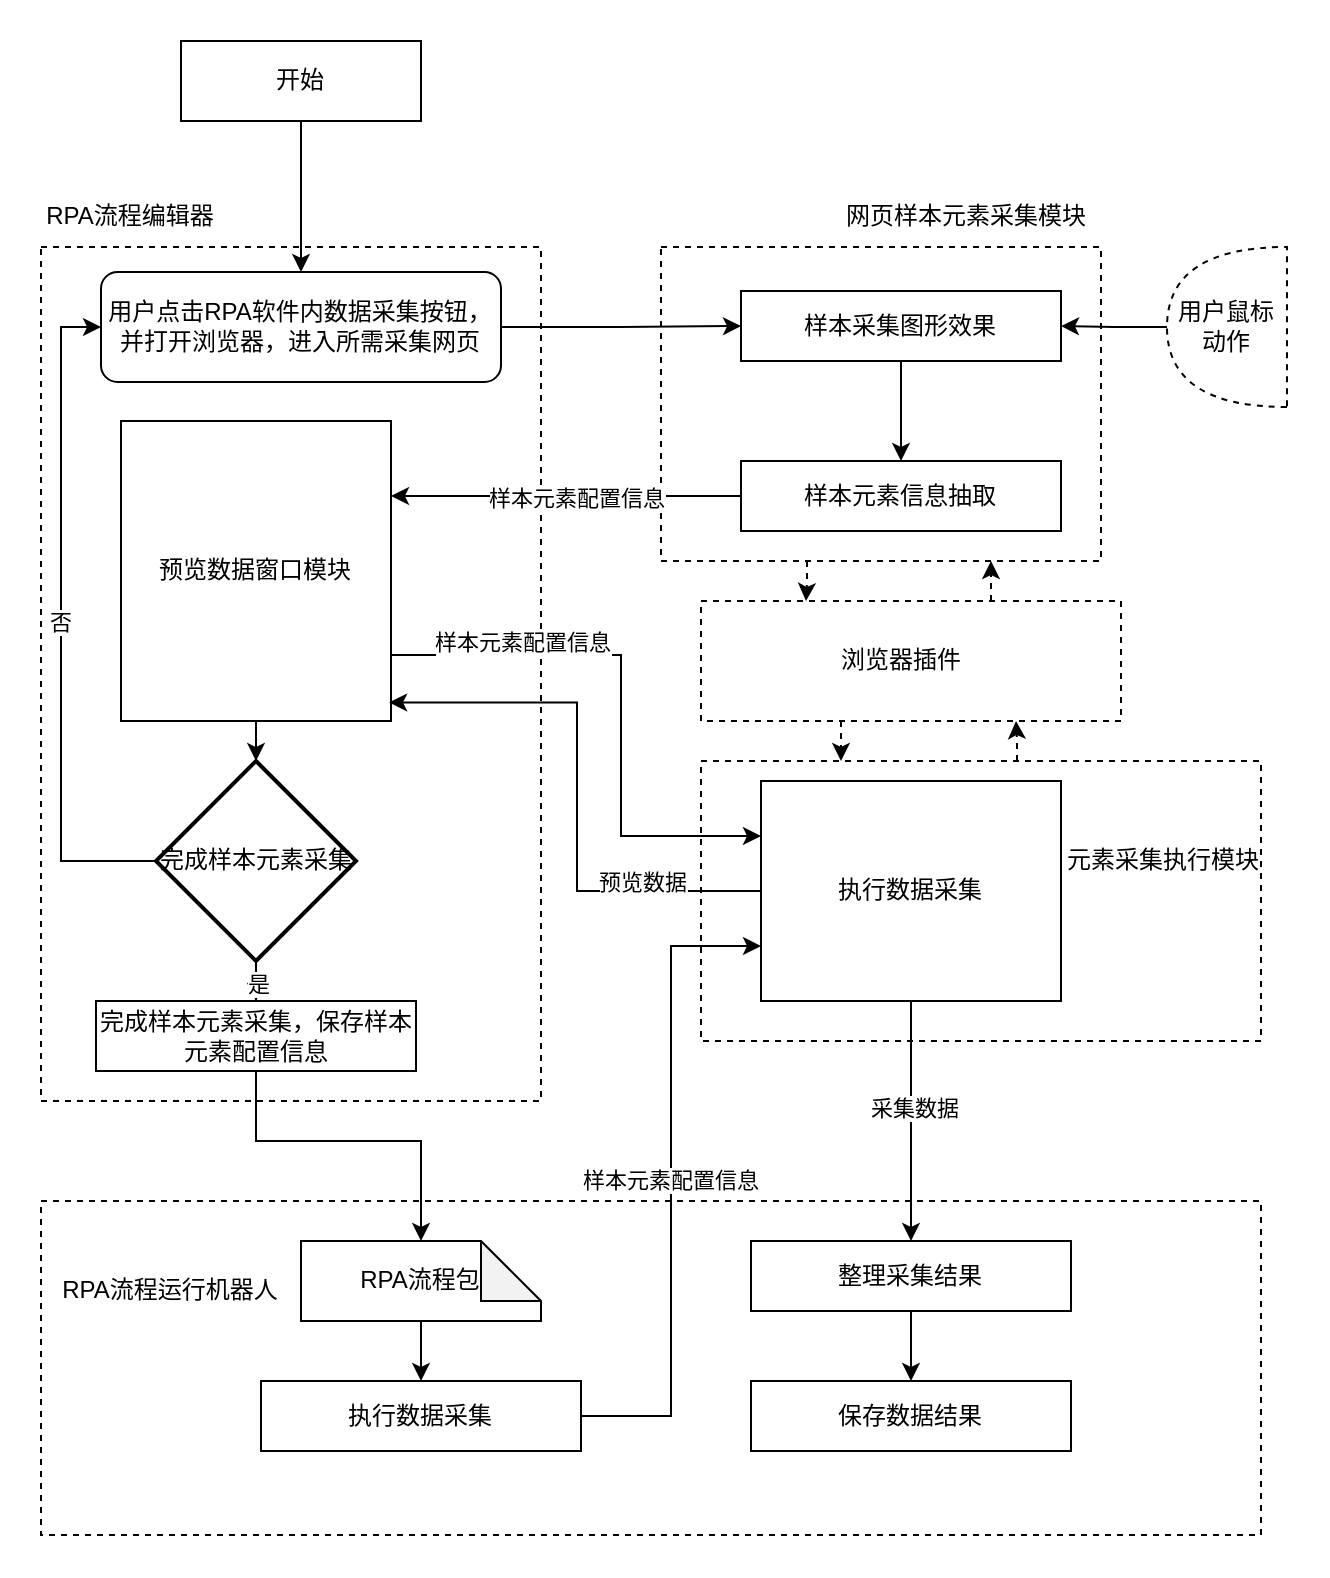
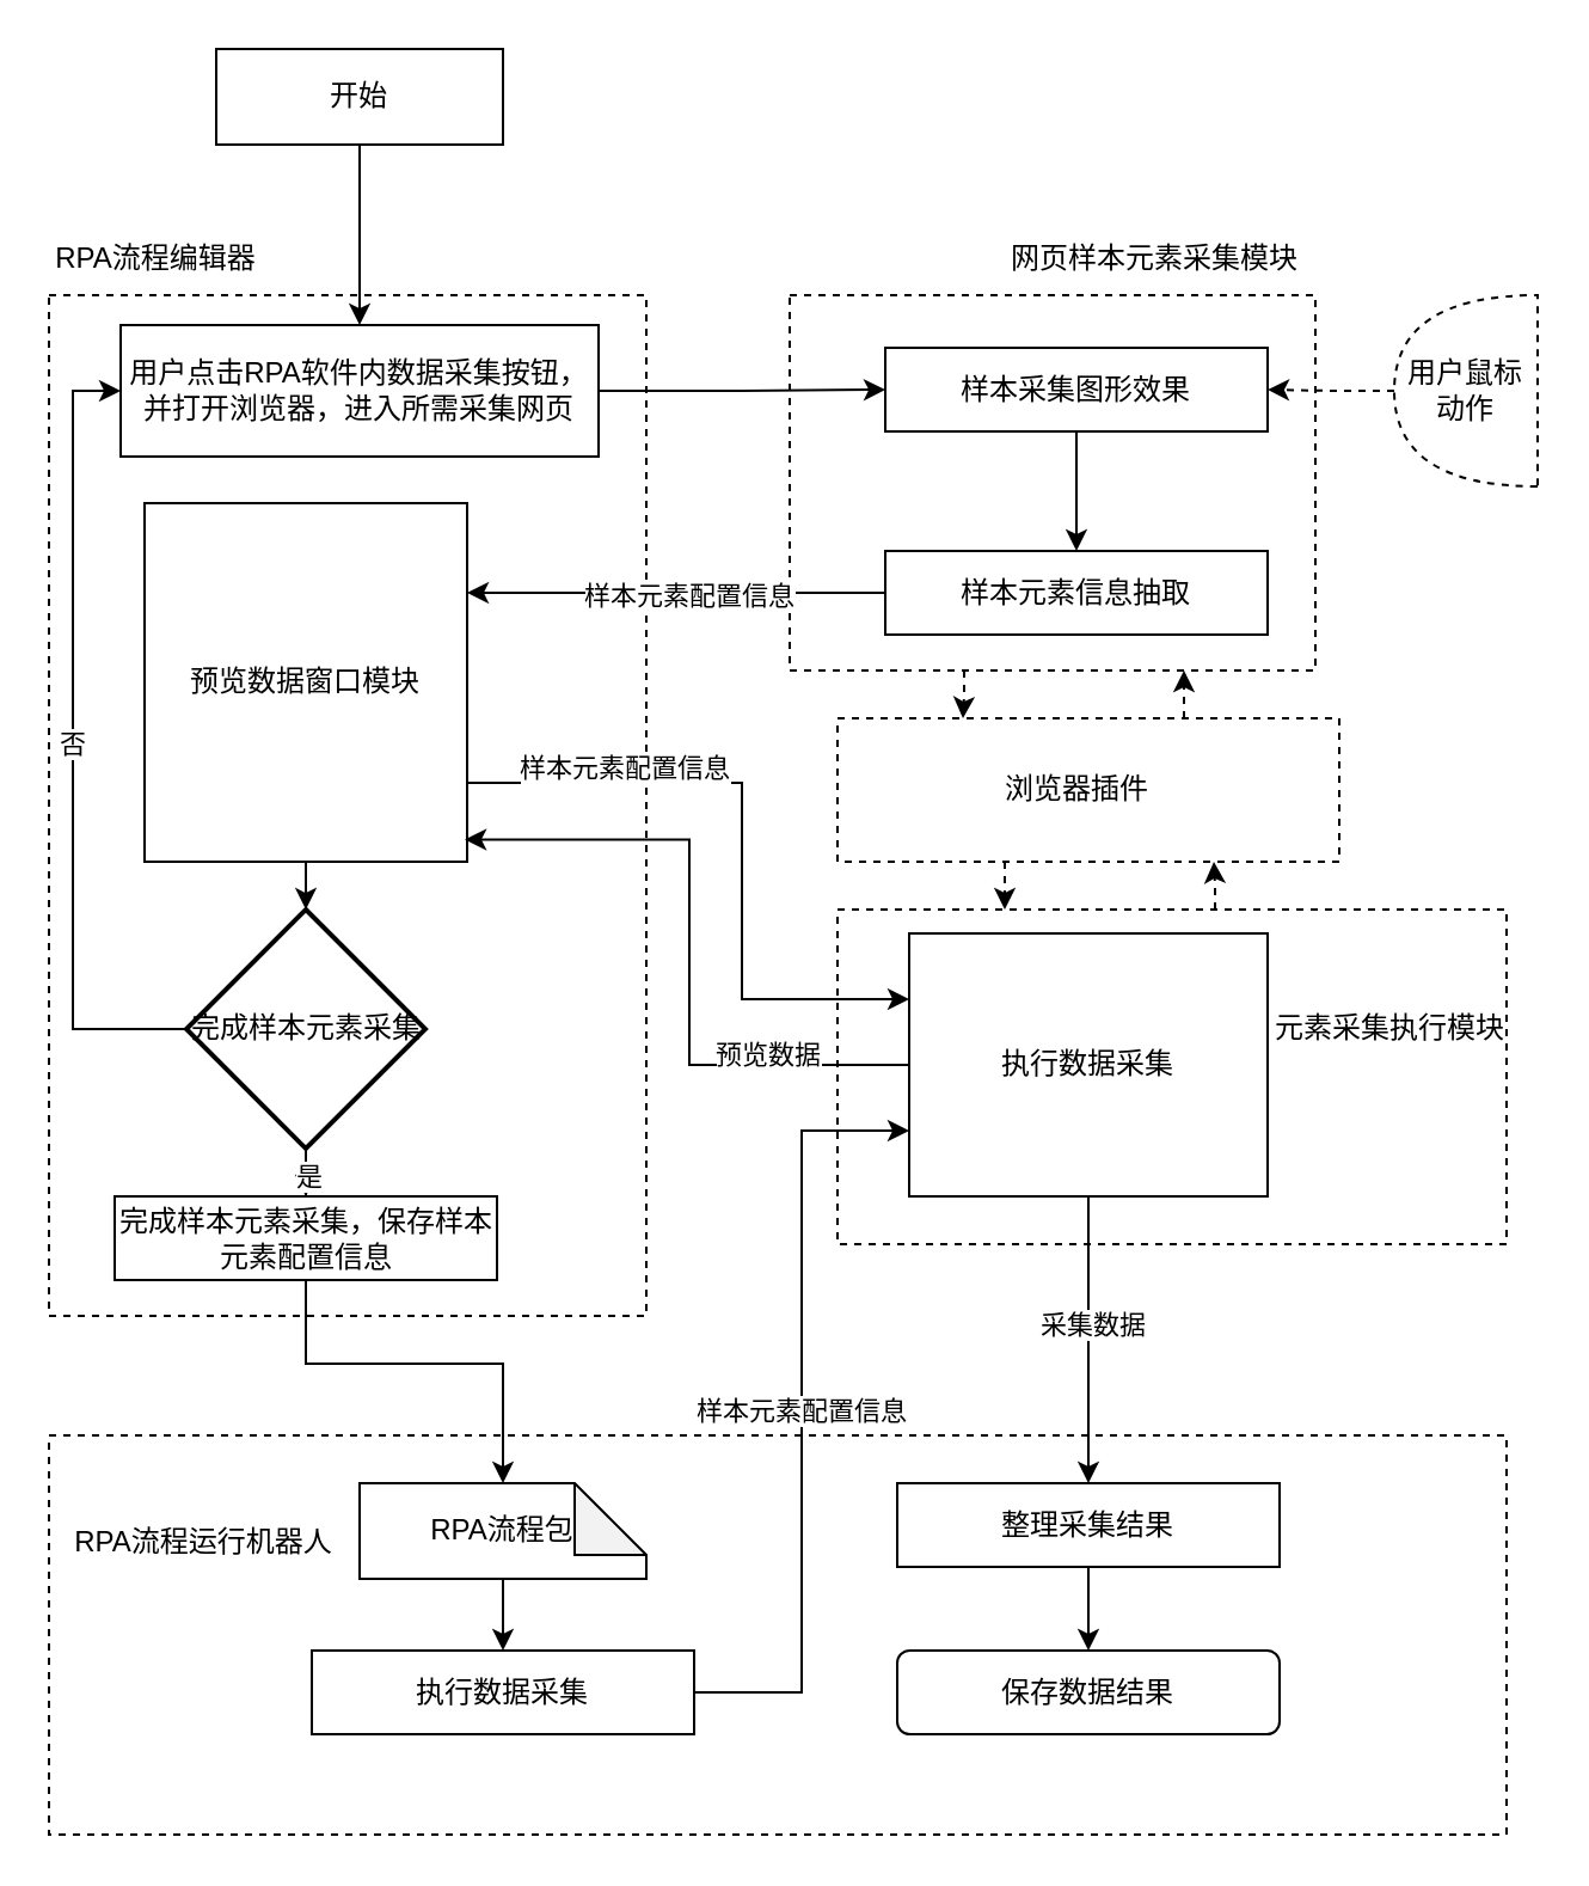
- <mxCell id="9" value="用户点击RPA软件内数据采集按钮，并打开浏览器，进入所需采集网页" style="whiteSpace=wrap;html=1;rounded=1;" vertex="1" parent="1"><mxGeometry x="50" y="135.5" width="200" height="55" as="geometry" /></mxCell>
+ <mxCell id="9" value="用户点击RPA软件内数据采集按钮，并打开浏览器，进入所需采集网页" style="rounded=0;whiteSpace=wrap;html=1;" vertex="1" parent="1"><mxGeometry x="50" y="135.5" width="200" height="55" as="geometry" /></mxCell>
- <mxCell id="16" style="edgeStyle=orthogonalEdgeStyle;rounded=0;orthogonalLoop=1;jettySize=auto;html=1;" edge="1" parent="1" source="17" target="15"><mxGeometry relative="1" as="geometry" /></mxCell>
+ <mxCell id="16" style="edgeStyle=orthogonalEdgeStyle;rounded=0;orthogonalLoop=1;jettySize=auto;html=1;dashed=1;" edge="1" parent="1" source="17" target="15"><mxGeometry relative="1" as="geometry" /></mxCell>
- <mxCell id="45" value="保存数据结果" style="rounded=0;whiteSpace=wrap;html=1;" vertex="1" parent="1"><mxGeometry x="375" y="690" width="160" height="35" as="geometry" /></mxCell>
+ <mxCell id="45" value="保存数据结果" style="whiteSpace=wrap;html=1;rounded=1;" vertex="1" parent="1"><mxGeometry x="375" y="690" width="160" height="35" as="geometry" /></mxCell>
